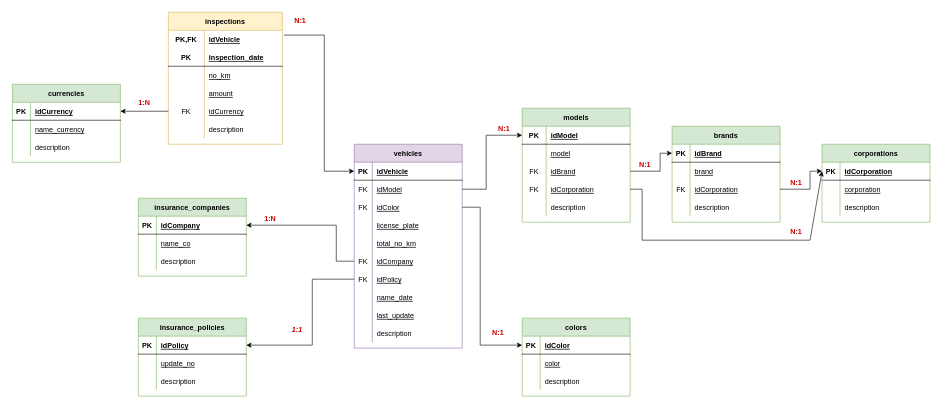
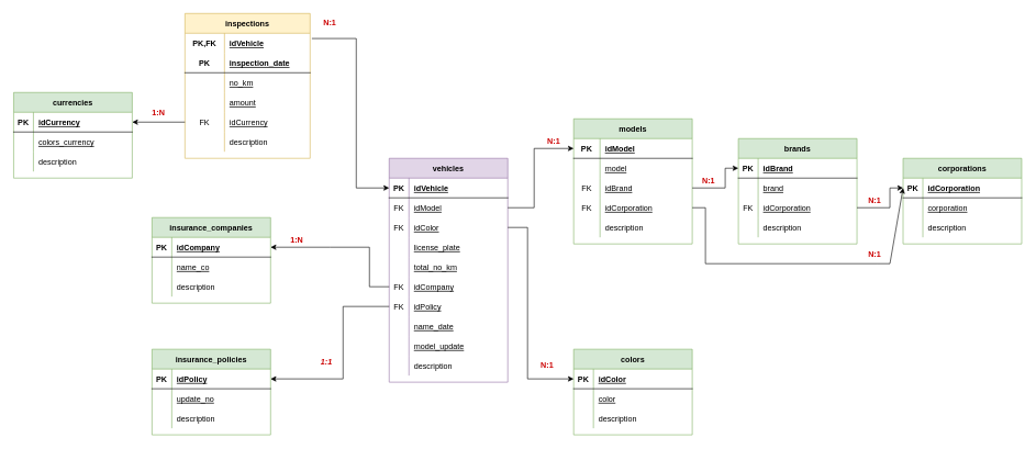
- <mxCell id="121" value="name_currency" style="shape=partialRectangle;connectable=0;fillColor=none;top=0;left=0;bottom=0;right=0;align=left;spacingLeft=6;overflow=hidden;fontStyle=4" vertex="1" parent="119"><mxGeometry x="30" width="150" height="30" as="geometry"><mxRectangle width="150" height="30" as="alternateBounds" /></mxGeometry></mxCell>
+ <mxCell id="121" value="colors_currency" style="shape=partialRectangle;connectable=0;fillColor=none;top=0;left=0;bottom=0;right=0;align=left;spacingLeft=6;overflow=hidden;fontStyle=4" vertex="1" parent="119"><mxGeometry x="30" width="150" height="30" as="geometry"><mxRectangle width="150" height="30" as="alternateBounds" /></mxGeometry></mxCell>
- <mxCell id="29" value="last_update" style="shape=partialRectangle;connectable=0;fillColor=none;top=0;left=0;bottom=0;right=0;align=left;spacingLeft=6;overflow=hidden;fontStyle=4;fontColor=#000000;" vertex="1" parent="27"><mxGeometry x="30" width="150" height="30" as="geometry"><mxRectangle width="150" height="30" as="alternateBounds" /></mxGeometry></mxCell>
+ <mxCell id="29" value="model_update" style="shape=partialRectangle;connectable=0;fillColor=none;top=0;left=0;bottom=0;right=0;align=left;spacingLeft=6;overflow=hidden;fontStyle=4;fontColor=#000000;" vertex="1" parent="27"><mxGeometry x="30" width="150" height="30" as="geometry"><mxRectangle width="150" height="30" as="alternateBounds" /></mxGeometry></mxCell>
